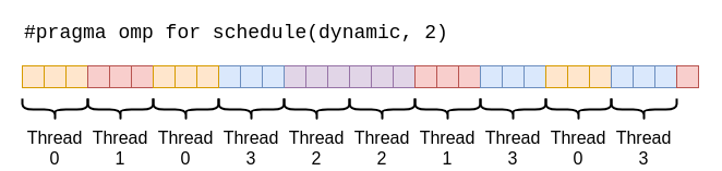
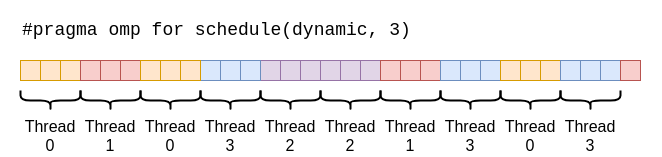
- <mxCell id="2" value="#pragma omp for schedule(dynamic, 2)" style="text;html=1;strokeColor=none;fillColor=none;align=left;verticalAlign=middle;whiteSpace=wrap;rounded=0;fontSize=18;fontFamily=Courier;" vertex="1" parent="1"><mxGeometry x="20" y="20" width="400" height="20" as="geometry" /></mxCell>
+ <mxCell id="2" value="#pragma omp for schedule(dynamic, 3)" style="text;html=1;strokeColor=none;fillColor=none;align=left;verticalAlign=middle;whiteSpace=wrap;rounded=0;fontSize=18;fontFamily=Courier;" vertex="1" parent="1"><mxGeometry x="20" y="20" width="400" height="20" as="geometry" /></mxCell>
